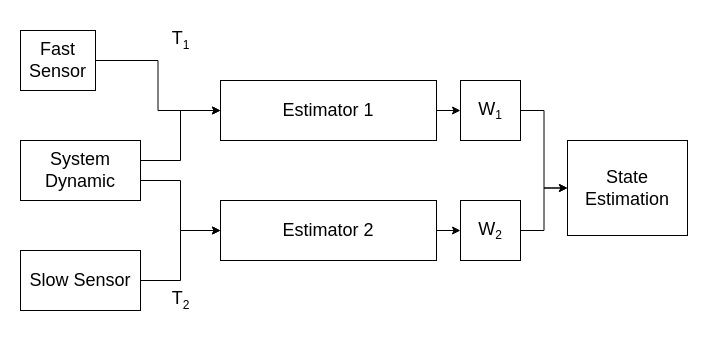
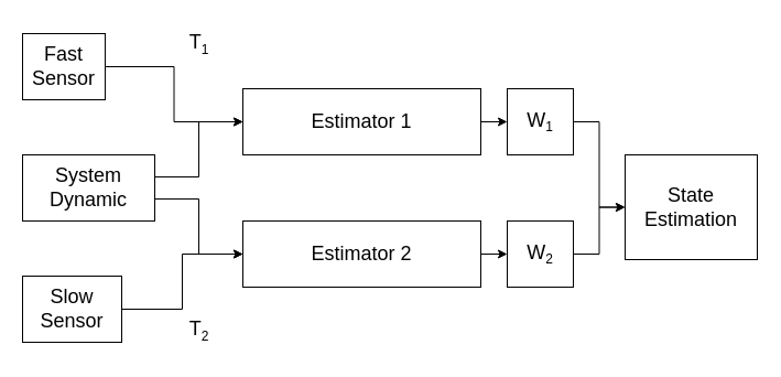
- <mxCell id="8" value="Slow Sensor" style="rounded=0;whiteSpace=wrap;html=1;fontSize=18;" parent="1" vertex="1"><mxGeometry x="20" y="250" width="120" height="60" as="geometry" /></mxCell>
+ <mxCell id="8" value="Slow Sensor" style="rounded=0;whiteSpace=wrap;html=1;fontSize=18;" parent="1" vertex="1"><mxGeometry x="20" y="250" width="90" height="60" as="geometry" /></mxCell>
